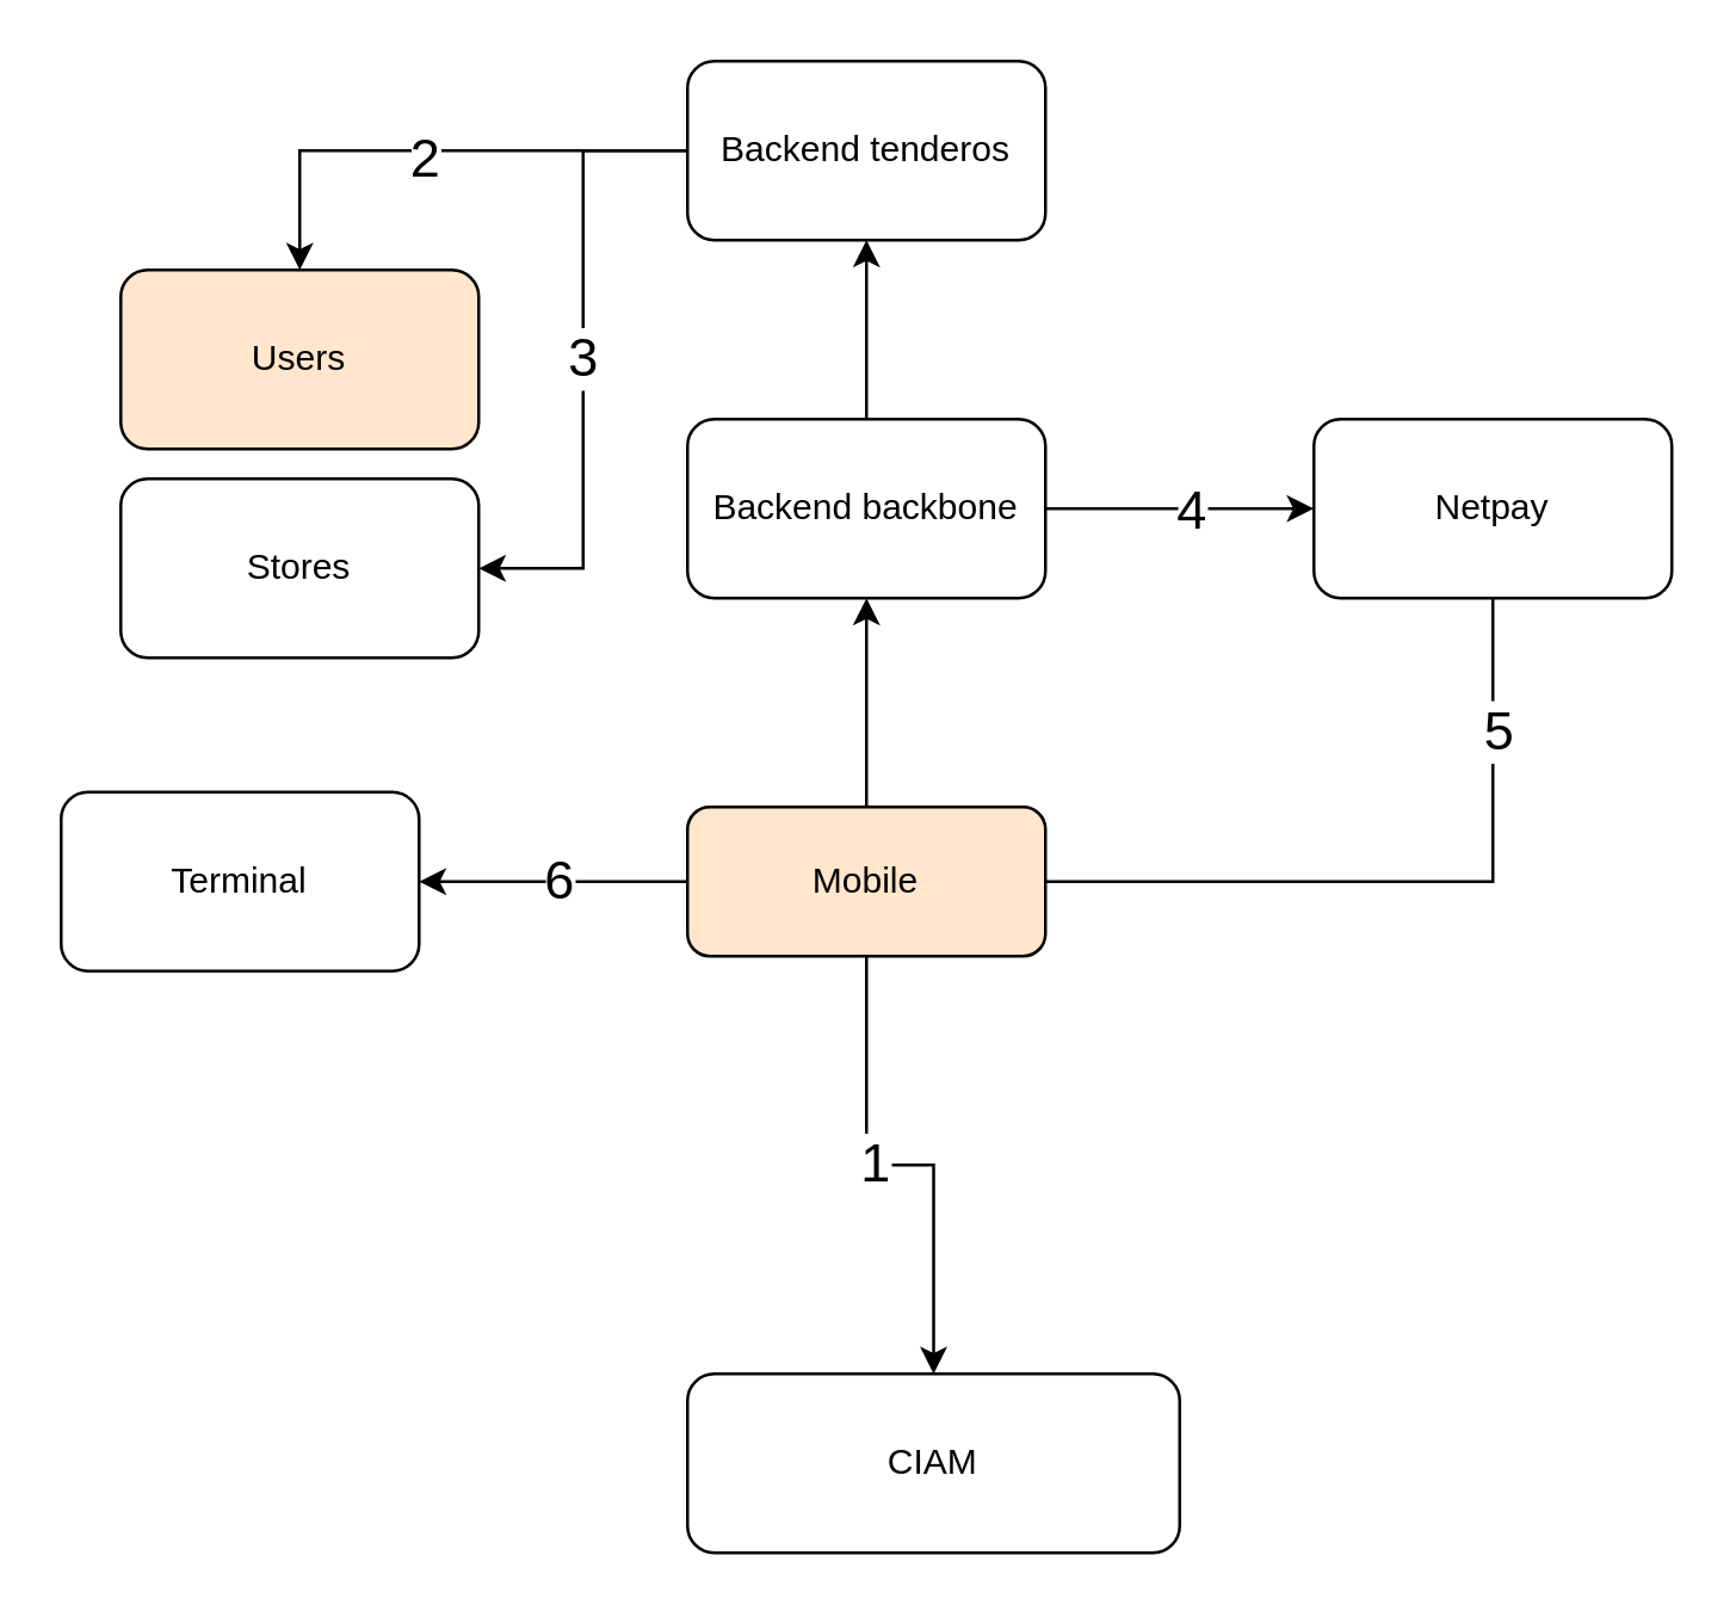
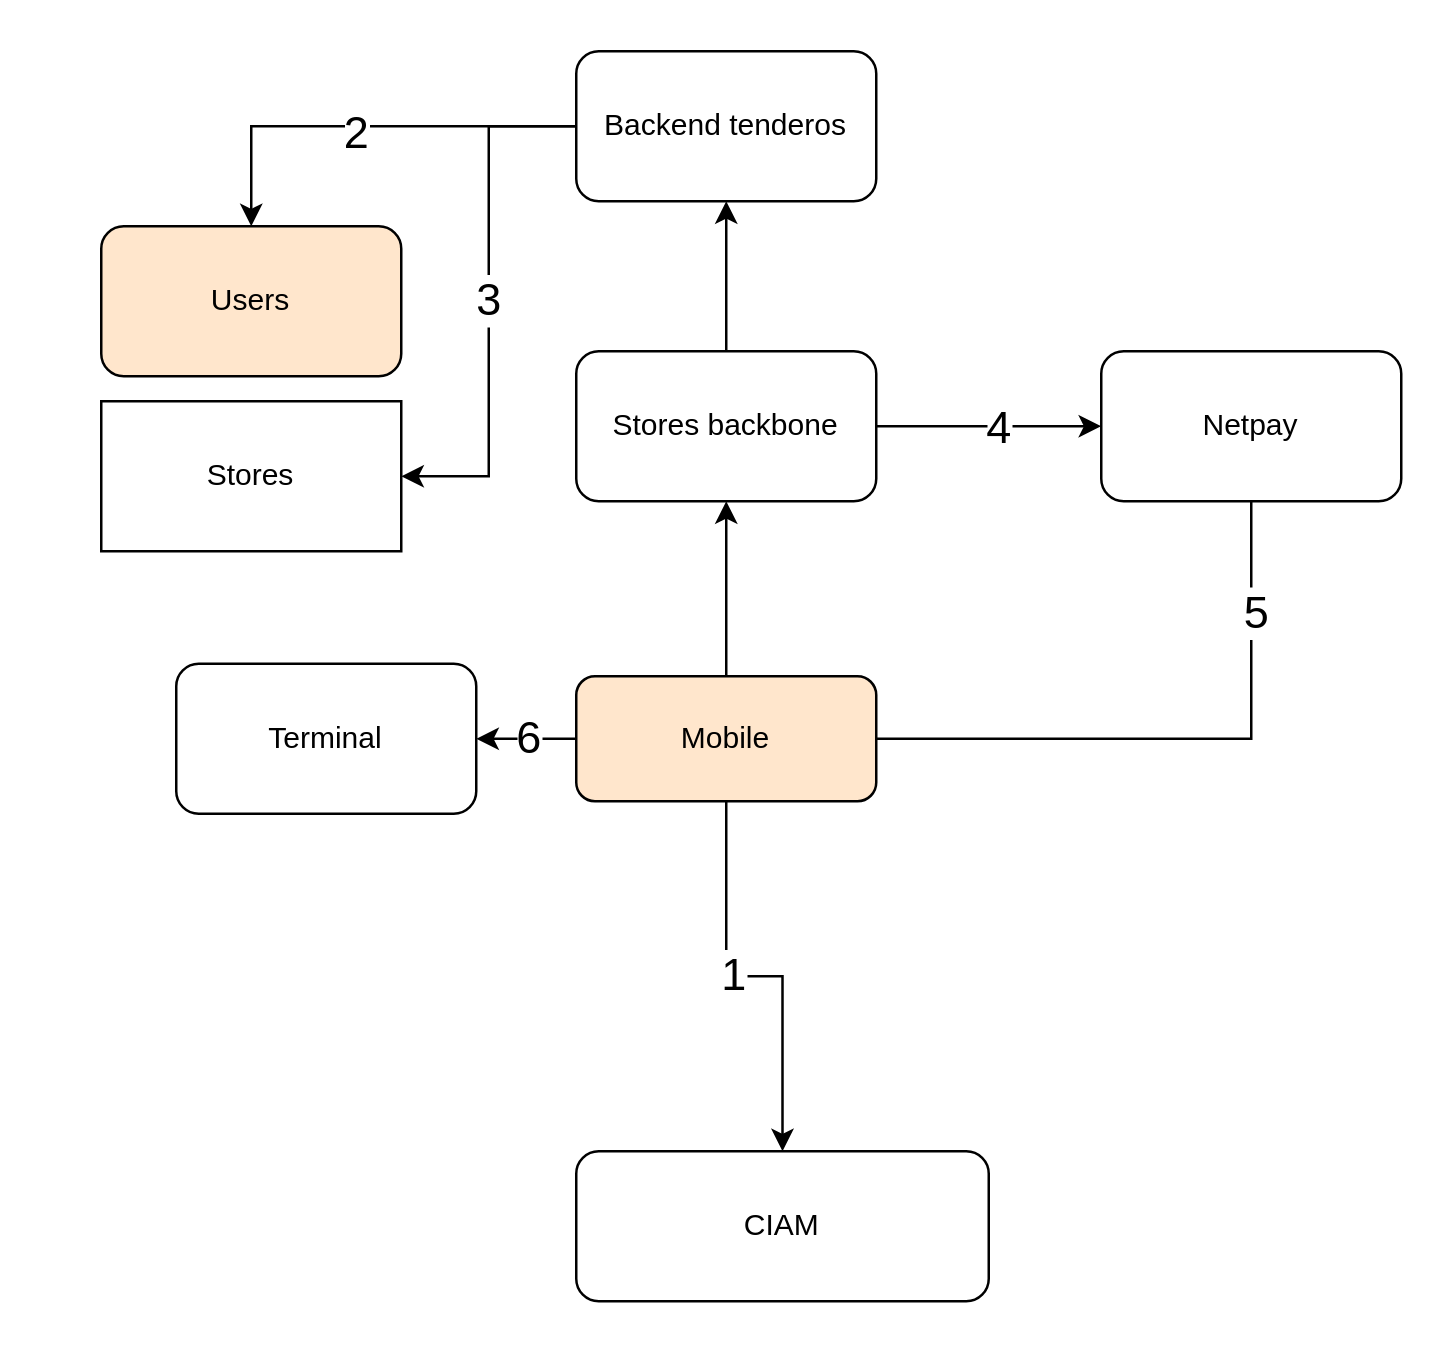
- <mxCell id="5" value="Backend backbone" style="rounded=1;whiteSpace=wrap;html=1;" vertex="1" parent="1"><mxGeometry x="230" y="140" width="120" height="60" as="geometry" /></mxCell>
+ <mxCell id="5" value="Stores backbone" style="rounded=1;whiteSpace=wrap;html=1;" vertex="1" parent="1"><mxGeometry x="230" y="140" width="120" height="60" as="geometry" /></mxCell>
- <mxCell id="18" value="Stores" style="rounded=1;whiteSpace=wrap;html=1;" vertex="1" parent="1"><mxGeometry x="40" y="160" width="120" height="60" as="geometry" /></mxCell>
+ <mxCell id="18" value="Stores" style="whiteSpace=wrap;html=1;rounded=0;" vertex="1" parent="1"><mxGeometry x="40" y="160" width="120" height="60" as="geometry" /></mxCell>
- <mxCell id="23" value="Terminal" style="rounded=1;whiteSpace=wrap;html=1;" vertex="1" parent="1"><mxGeometry x="20" y="265" width="120" height="60" as="geometry" /></mxCell>
+ <mxCell id="23" value="Terminal" style="rounded=1;whiteSpace=wrap;html=1;" vertex="1" parent="1"><mxGeometry x="70" y="265" width="120" height="60" as="geometry" /></mxCell>
